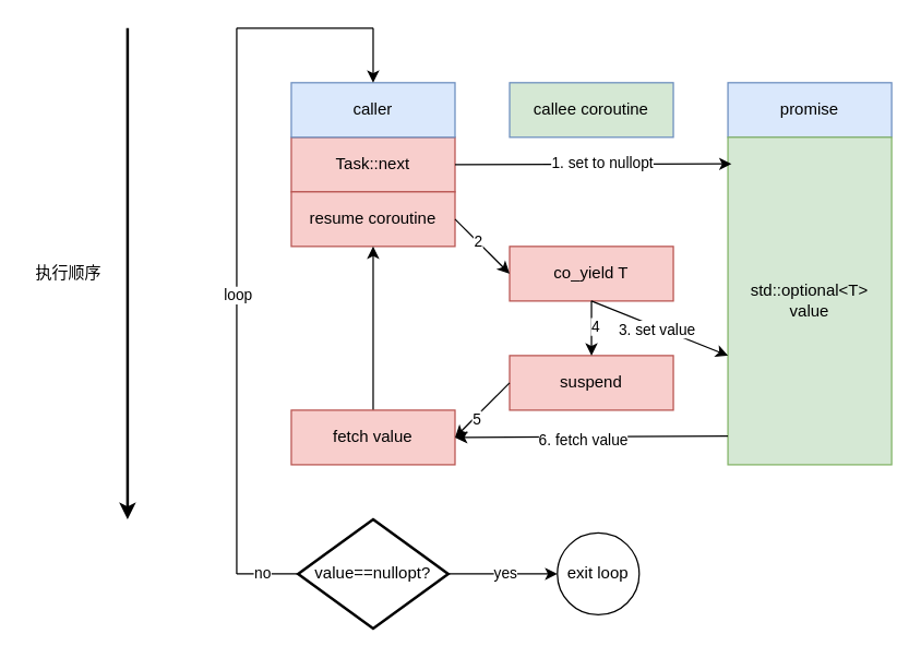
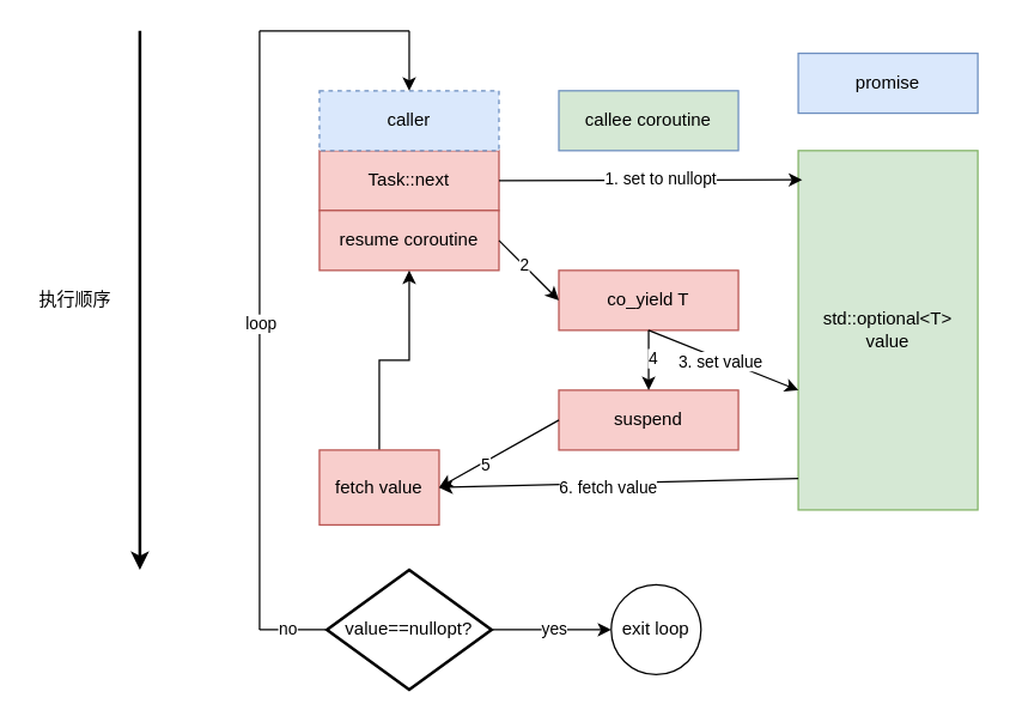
- <mxCell id="5" value="caller" style="rounded=0;whiteSpace=wrap;html=1;fillColor=#dae8fc;strokeColor=#6c8ebf;" vertex="1" parent="1"><mxGeometry x="213" width="120" height="40" as="geometry" y="60" /></mxCell>
+ <mxCell id="5" value="caller" style="rounded=0;whiteSpace=wrap;html=1;fillColor=#dae8fc;strokeColor=#6c8ebf;dashed=1;" vertex="1" parent="1"><mxGeometry x="213" width="120" height="40" as="geometry" y="60" /></mxCell>
- <mxCell id="2" value="promise" style="rounded=0;whiteSpace=wrap;html=1;fillColor=#dae8fc;strokeColor=#6c8ebf;" vertex="1" parent="1"><mxGeometry x="533" width="120" height="40" as="geometry" y="60" /></mxCell>
+ <mxCell id="2" value="promise" style="rounded=0;whiteSpace=wrap;html=1;fillColor=#dae8fc;strokeColor=#6c8ebf;" vertex="1" parent="1"><mxGeometry x="533" y="35" width="120" height="40" as="geometry" /></mxCell>
- <mxCell id="19" value="fetch value" style="rounded=0;whiteSpace=wrap;html=1;fillColor=#f8cecc;strokeColor=#b85450;" vertex="1" parent="1"><mxGeometry x="213" y="300" width="120" height="40" as="geometry" /></mxCell>
+ <mxCell id="19" value="fetch value" style="rounded=0;whiteSpace=wrap;html=1;fillColor=#f8cecc;strokeColor=#b85450;" vertex="1" parent="1"><mxGeometry x="213" y="300" width="80" height="50" as="geometry" /></mxCell>
